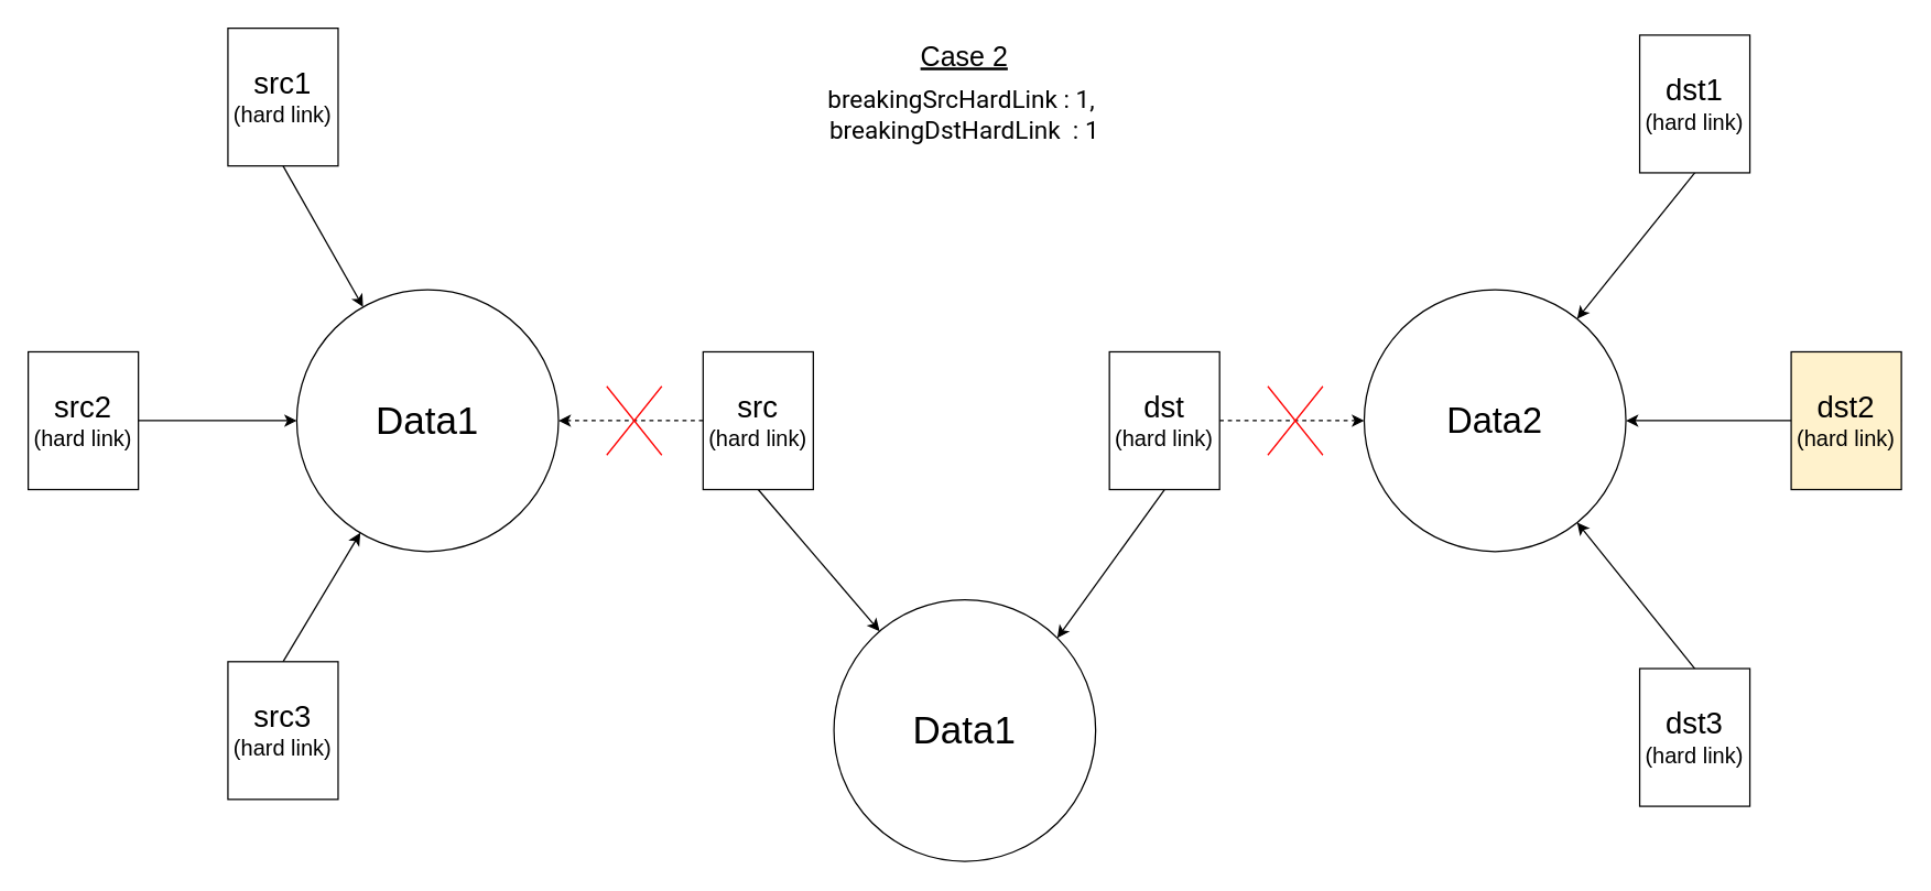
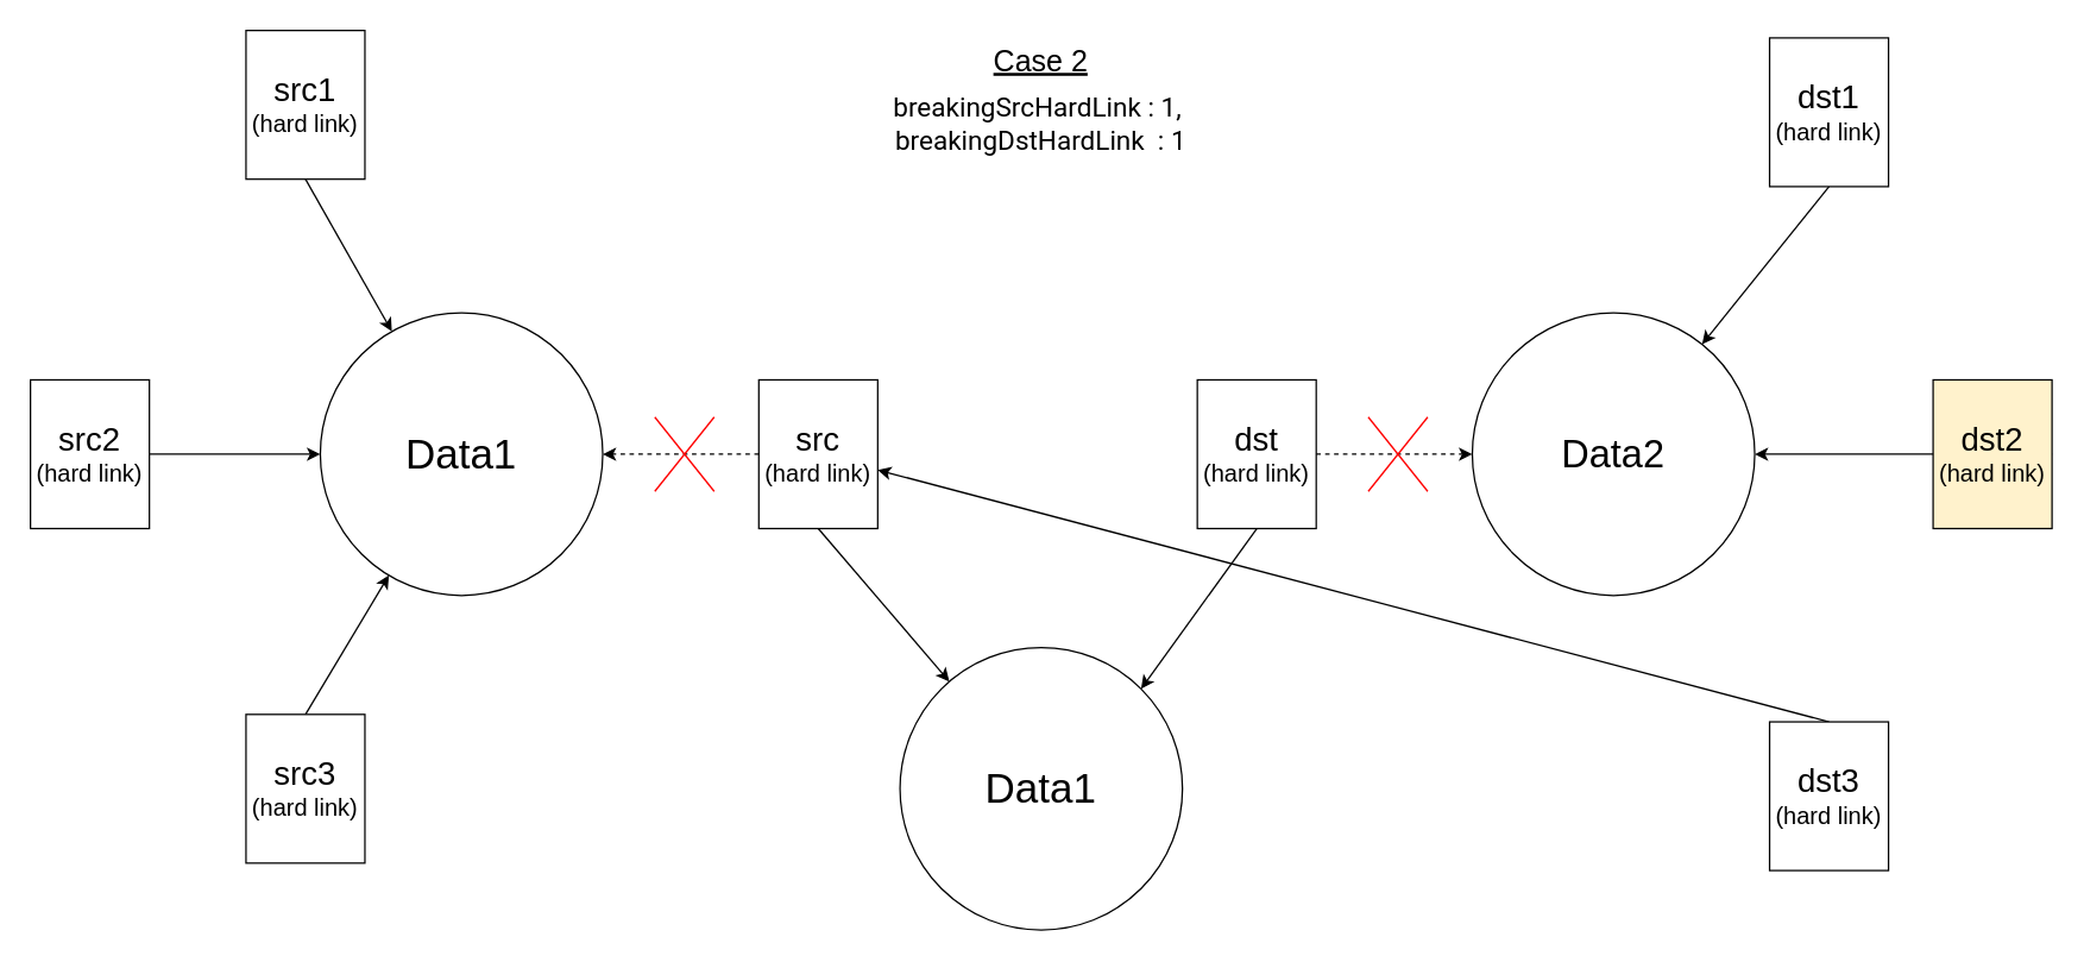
- <mxCell id="13" value="" style="endArrow=classic;html=1;exitX=0.5;exitY=0;exitDx=0;exitDy=0;" parent="1" source="19" target="11" edge="1"><mxGeometry width="50" height="50" relative="1" as="geometry"><mxPoint x="1255" y="395" as="sourcePoint" /><mxPoint x="1510" y="275" as="targetPoint" /></mxGeometry></mxCell>
+ <mxCell id="13" value="" style="endArrow=classic;html=1;exitX=0.5;exitY=0;exitDx=0;exitDy=0;" parent="1" source="19" target="3" edge="1"><mxGeometry width="50" height="50" relative="1" as="geometry"><mxPoint x="1255" y="395" as="sourcePoint" /><mxPoint x="1510" y="275" as="targetPoint" /></mxGeometry></mxCell>
